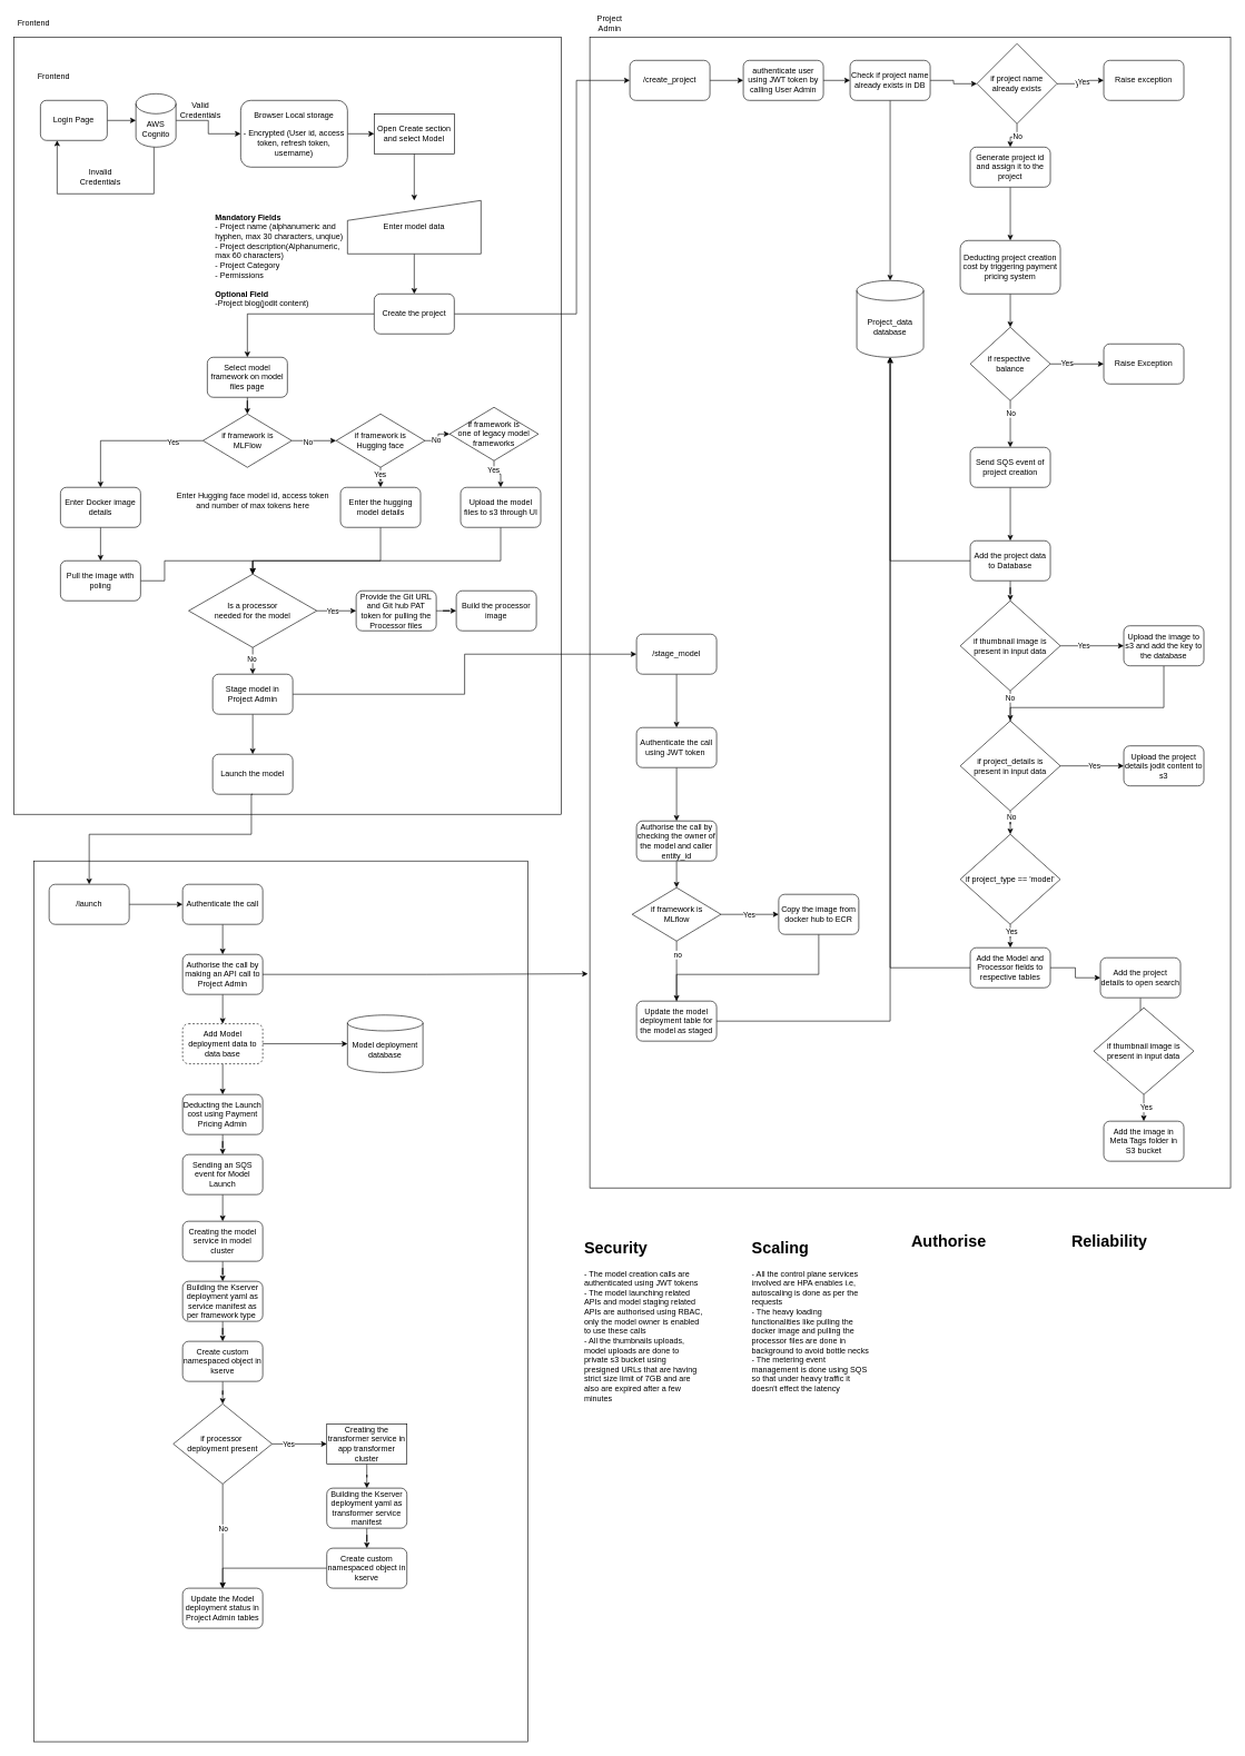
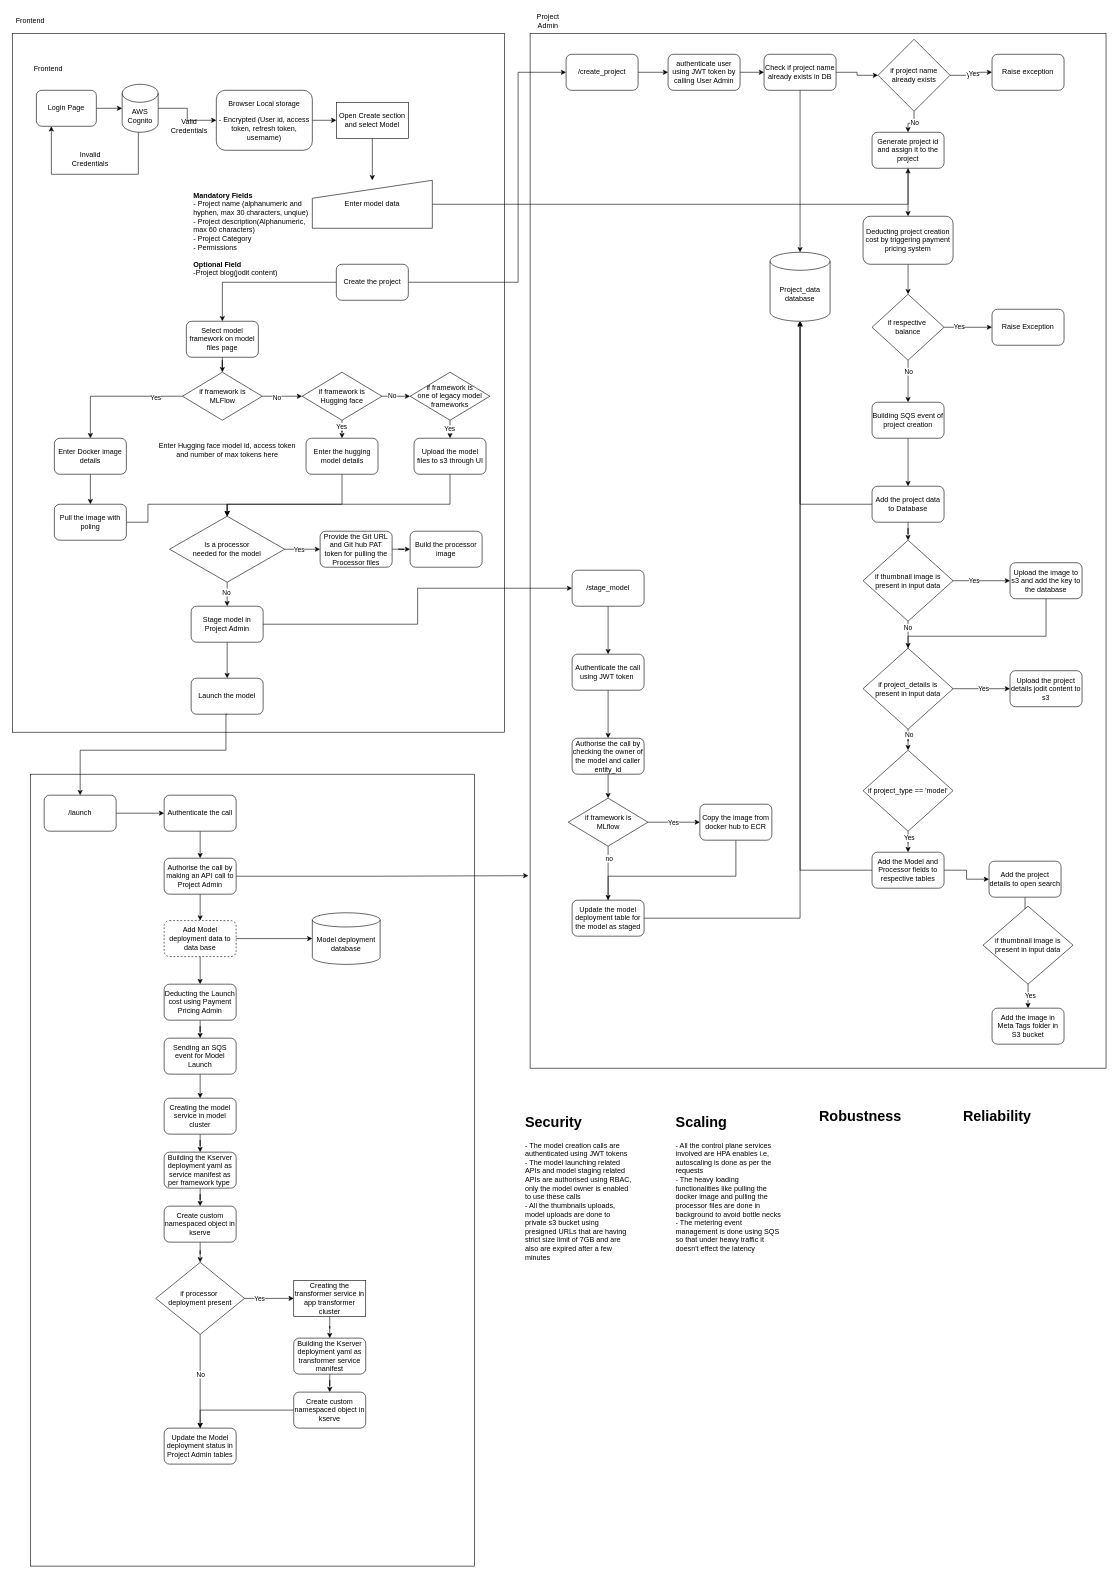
- <mxCell id="13" value="Valid Credentials" style="text;html=1;align=center;verticalAlign=middle;whiteSpace=wrap;rounded=0;" vertex="1" parent="1"><mxGeometry x="270" y="150" width="60" height="30" as="geometry" /></mxCell>
+ <mxCell id="13" value="Valid Credentials" style="text;html=1;align=center;verticalAlign=middle;whiteSpace=wrap;rounded=0;" vertex="1" parent="1"><mxGeometry x="285" y="195" width="60" height="30" as="geometry" /></mxCell>
- <mxCell id="16" style="edgeStyle=orthogonalEdgeStyle;rounded=0;orthogonalLoop=1;jettySize=auto;html=1;" edge="1" parent="1" source="17" target="22"><mxGeometry relative="1" as="geometry"><mxPoint x="620" y="460" as="targetPoint" /></mxGeometry></mxCell>
+ <mxCell id="16" style="edgeStyle=orthogonalEdgeStyle;rounded=0;orthogonalLoop=1;jettySize=auto;html=1;" edge="1" parent="1" source="17" target="38"><mxGeometry relative="1" as="geometry"><mxPoint x="620" y="460" as="targetPoint" /></mxGeometry></mxCell>
- <mxCell id="108" value="if framework is &lt;br&gt;one of legacy model frameworks" style="rhombus;whiteSpace=wrap;html=1;" vertex="1" parent="1"><mxGeometry x="673" y="610" width="133" height="80" as="geometry" /></mxCell>
+ <mxCell id="108" value="if framework is &lt;br&gt;one of legacy model frameworks" style="rhombus;whiteSpace=wrap;html=1;" vertex="1" parent="1"><mxGeometry x="683" y="620" width="133" height="80" as="geometry" /></mxCell>
- <mxCell id="51" value="Send SQS event of project creation" style="rounded=1;whiteSpace=wrap;html=1;" vertex="1" parent="1"><mxGeometry x="1453" y="670" width="120" height="60" as="geometry" /></mxCell>
+ <mxCell id="51" value="Building SQS event of project creation" style="rounded=1;whiteSpace=wrap;html=1;" vertex="1" parent="1"><mxGeometry x="1453" y="670" width="120" height="60" as="geometry" /></mxCell>
- <mxCell id="169" value="&lt;h1 style=&quot;margin-top: 0px;&quot;&gt;Authorise&lt;/h1&gt;" style="text;html=1;whiteSpace=wrap;overflow=hidden;rounded=0;" vertex="1" parent="1"><mxGeometry x="1363" y="1840" width="180" height="120" as="geometry" /></mxCell>
+ <mxCell id="169" value="&lt;h1 style=&quot;margin-top: 0px;&quot;&gt;Robustness&lt;/h1&gt;" style="text;html=1;whiteSpace=wrap;overflow=hidden;rounded=0;" vertex="1" parent="1"><mxGeometry x="1363" y="1840" width="180" height="120" as="geometry" /></mxCell>
